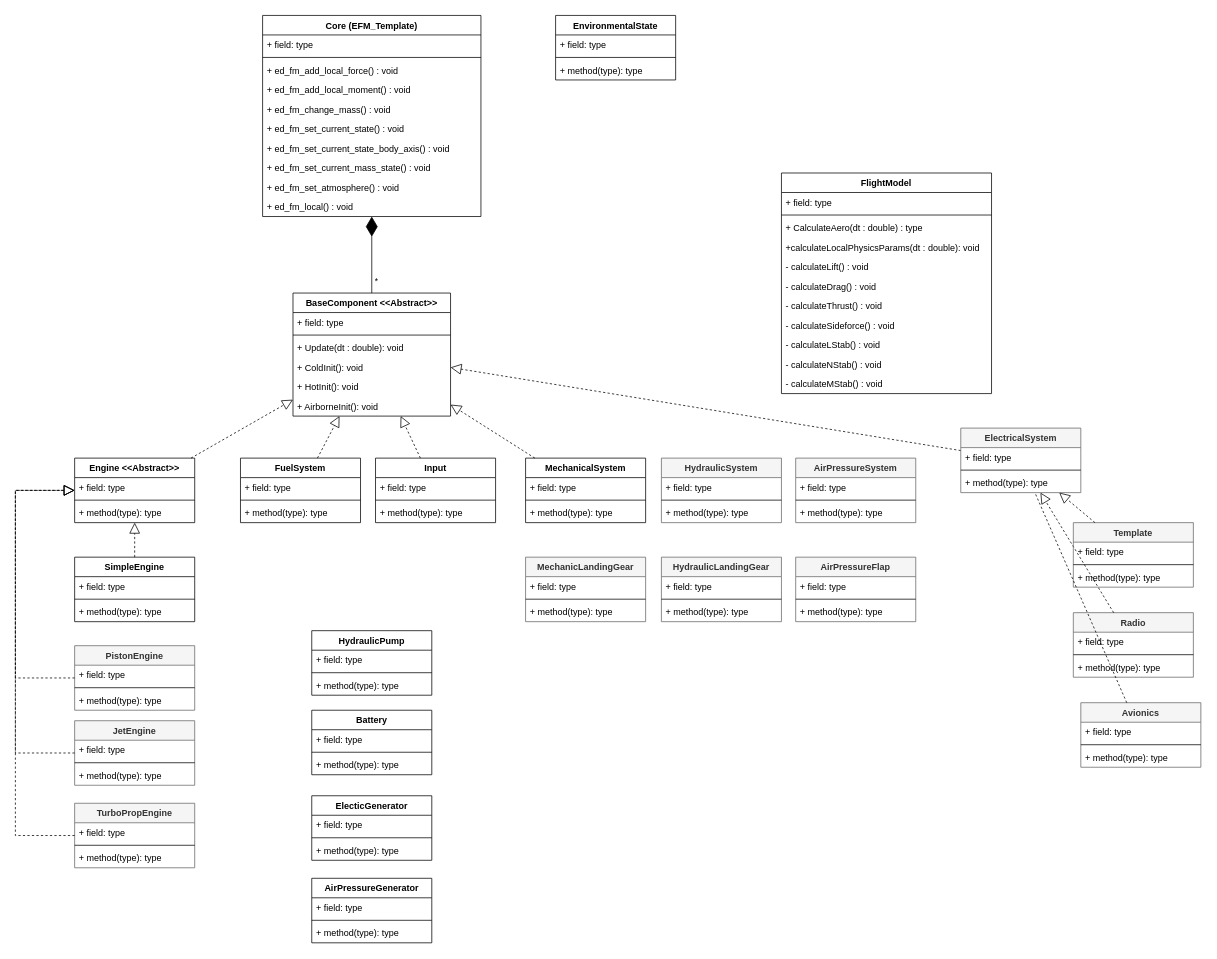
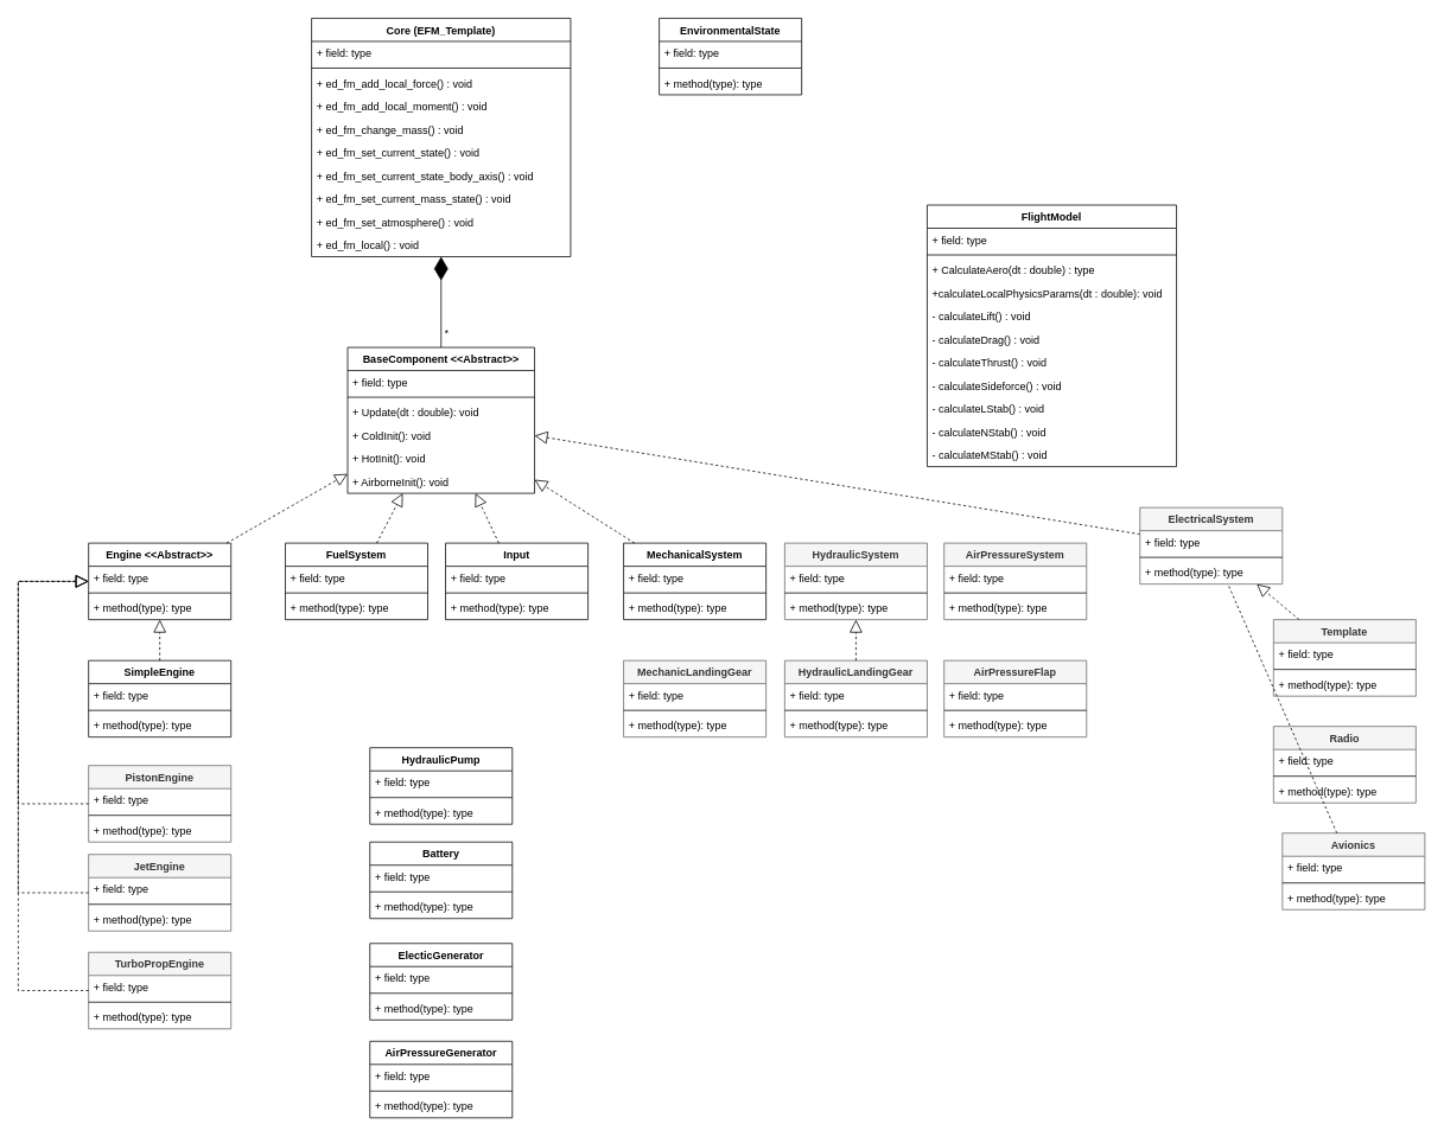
+ <mxCell id="130" value="" style="endArrow=block;dashed=1;endFill=0;endSize=12;html=1;rounded=0;" edge="1" parent="1" source="102" target="91"><mxGeometry width="160" relative="1" as="geometry"><mxPoint x="790" y="752" as="sourcePoint" /><mxPoint x="790" y="706" as="targetPoint" /></mxGeometry></mxCell>
- <mxCell id="73" value="" style="endArrow=block;dashed=1;endFill=0;endSize=12;html=1;rounded=0;" edge="1" parent="1" source="69" target="97"><mxGeometry width="160" relative="1" as="geometry"><mxPoint x="1076" y="634.327" as="sourcePoint" /><mxPoint x="756" y="519.634" as="targetPoint" /></mxGeometry></mxCell>
